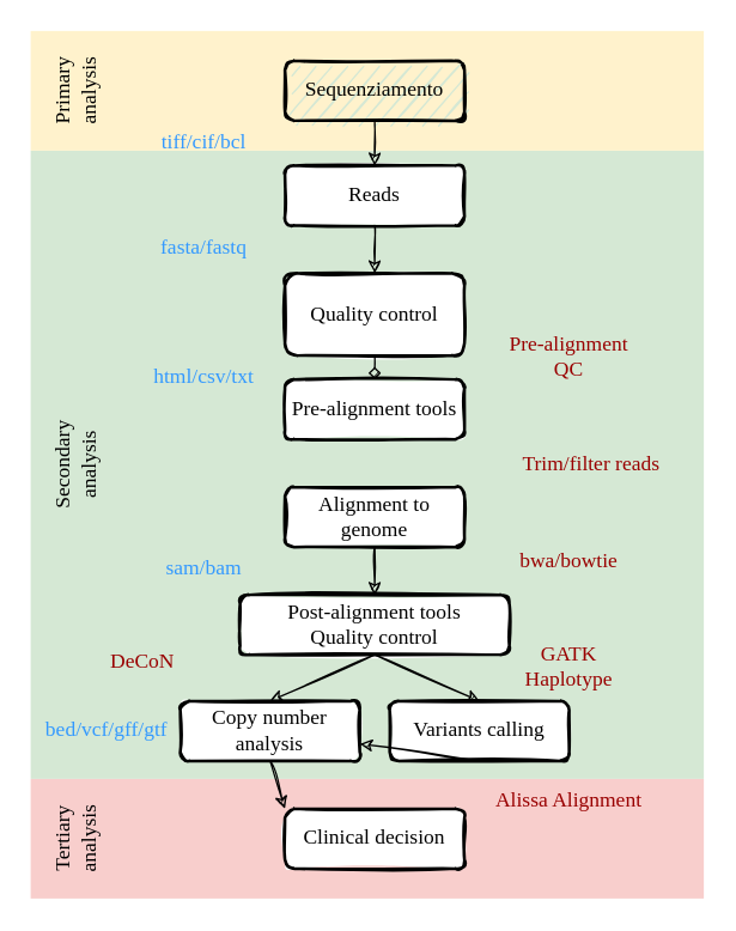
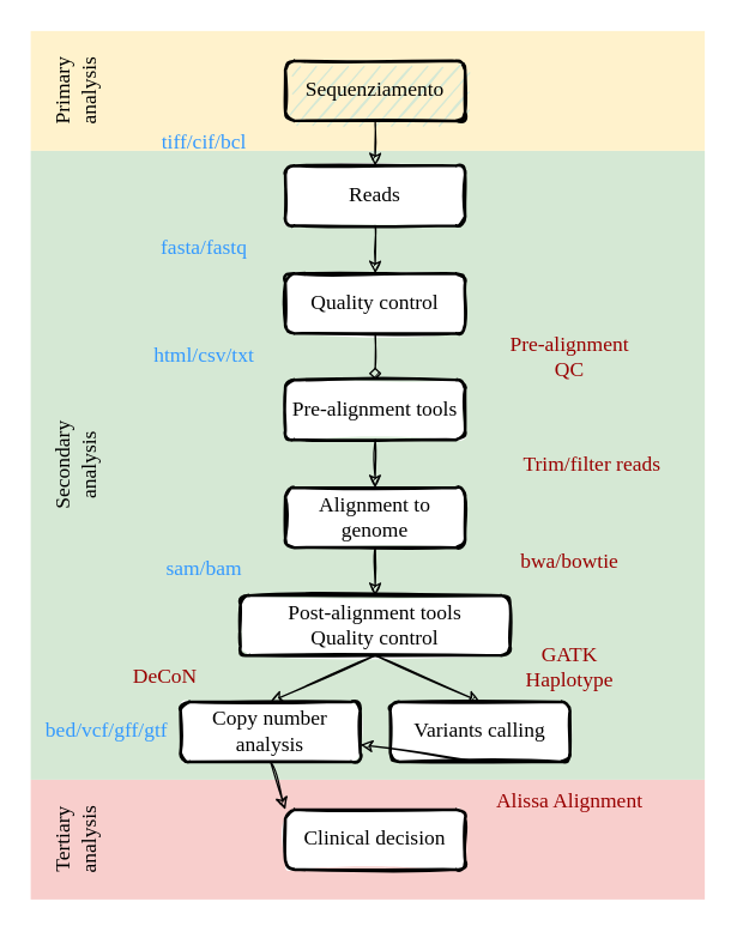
- <mxCell id="6" value="Quality control" style="rounded=1;whiteSpace=wrap;html=1;sketch=1;strokeWidth=2;glass=0;fontFamily=Architects Daughter;fontSource=https%3A%2F%2Ffonts.googleapis.com%2Fcss%3Ffamily%3DArchitects%2BDaughter;fontSize=14;" vertex="1" parent="1"><mxGeometry x="190" y="182" width="120" height="55" as="geometry" /></mxCell>
+ <mxCell id="6" value="Quality control" style="rounded=1;whiteSpace=wrap;html=1;sketch=1;strokeWidth=2;glass=0;fontFamily=Architects Daughter;fontSource=https%3A%2F%2Ffonts.googleapis.com%2Fcss%3Ffamily%3DArchitects%2BDaughter;fontSize=14;" vertex="1" parent="1"><mxGeometry x="190" y="182" width="120" height="40" as="geometry" /></mxCell>
- <mxCell id="28" value="html/csv/txt" style="text;html=1;strokeColor=none;fillColor=none;align=center;verticalAlign=middle;whiteSpace=wrap;rounded=0;shadow=0;glass=0;sketch=0;strokeWidth=2;fontFamily=Share Tech Mono ;fontSource=https%3A%2F%2Ffonts.googleapis.com%2Fcss%3Ffamily%3DShare%2BTech%2BMono%2B;fontSize=14;fontColor=#3399FF;" vertex="1" parent="1"><mxGeometry x="106" y="237" width="60" height="30" as="geometry" /></mxCell>
+ <mxCell id="28" value="html/csv/txt" style="text;html=1;strokeColor=none;fillColor=none;align=center;verticalAlign=middle;whiteSpace=wrap;rounded=0;shadow=0;glass=0;sketch=0;strokeWidth=2;fontFamily=Share Tech Mono ;fontSource=https%3A%2F%2Ffonts.googleapis.com%2Fcss%3Ffamily%3DShare%2BTech%2BMono%2B;fontSize=14;fontColor=#3399FF;" vertex="1" parent="1"><mxGeometry x="106" y="222" width="60" height="30" as="geometry" /></mxCell>
+ <mxCell id="15" value="" style="endArrow=classic;html=1;rounded=0;sketch=1;fontSize=14;exitX=0.5;exitY=1;exitDx=0;exitDy=0;entryX=0.5;entryY=0;entryDx=0;entryDy=0;" edge="1" parent="1" source="7" target="8"><mxGeometry width="50" height="50" relative="1" as="geometry"><mxPoint x="260" y="232" as="sourcePoint" /><mxPoint x="260" y="263" as="targetPoint" /></mxGeometry></mxCell>
- <mxCell id="34" value="&lt;font color=&quot;#990000&quot;&gt;DeCoN&lt;/font&gt;" style="text;html=1;strokeColor=none;fillColor=none;align=center;verticalAlign=middle;whiteSpace=wrap;rounded=0;shadow=0;glass=0;sketch=0;strokeWidth=2;fontFamily=Share Tech Mono ;fontSource=https%3A%2F%2Ffonts.googleapis.com%2Fcss%3Ffamily%3DShare%2BTech%2BMono%2B;fontSize=14;fontColor=#3399FF;" vertex="1" parent="1"><mxGeometry x="45" y="427" width="100" height="30" as="geometry" /></mxCell>
+ <mxCell id="34" value="&lt;font color=&quot;#990000&quot;&gt;DeCoN&lt;/font&gt;" style="text;html=1;strokeColor=none;fillColor=none;align=center;verticalAlign=middle;whiteSpace=wrap;rounded=0;shadow=0;glass=0;sketch=0;strokeWidth=2;fontFamily=Share Tech Mono ;fontSource=https%3A%2F%2Ffonts.googleapis.com%2Fcss%3Ffamily%3DShare%2BTech%2BMono%2B;fontSize=14;fontColor=#3399FF;" vertex="1" parent="1"><mxGeometry x="60" y="437" width="100" height="30" as="geometry" /></mxCell>
